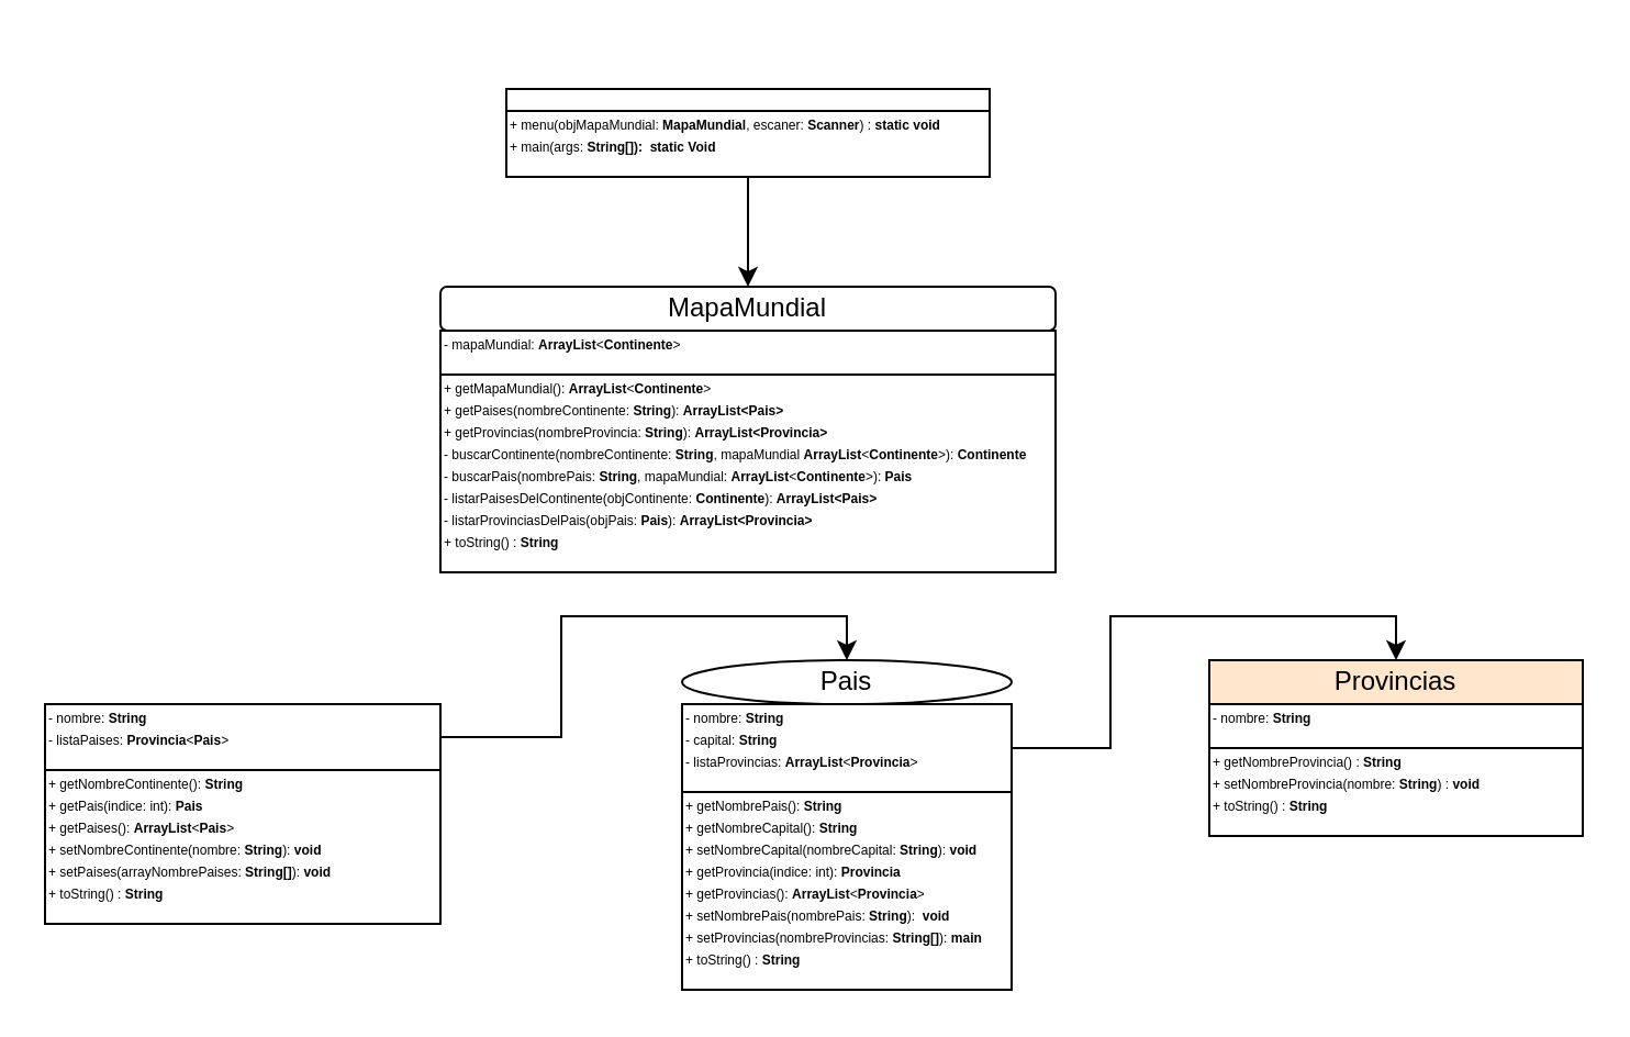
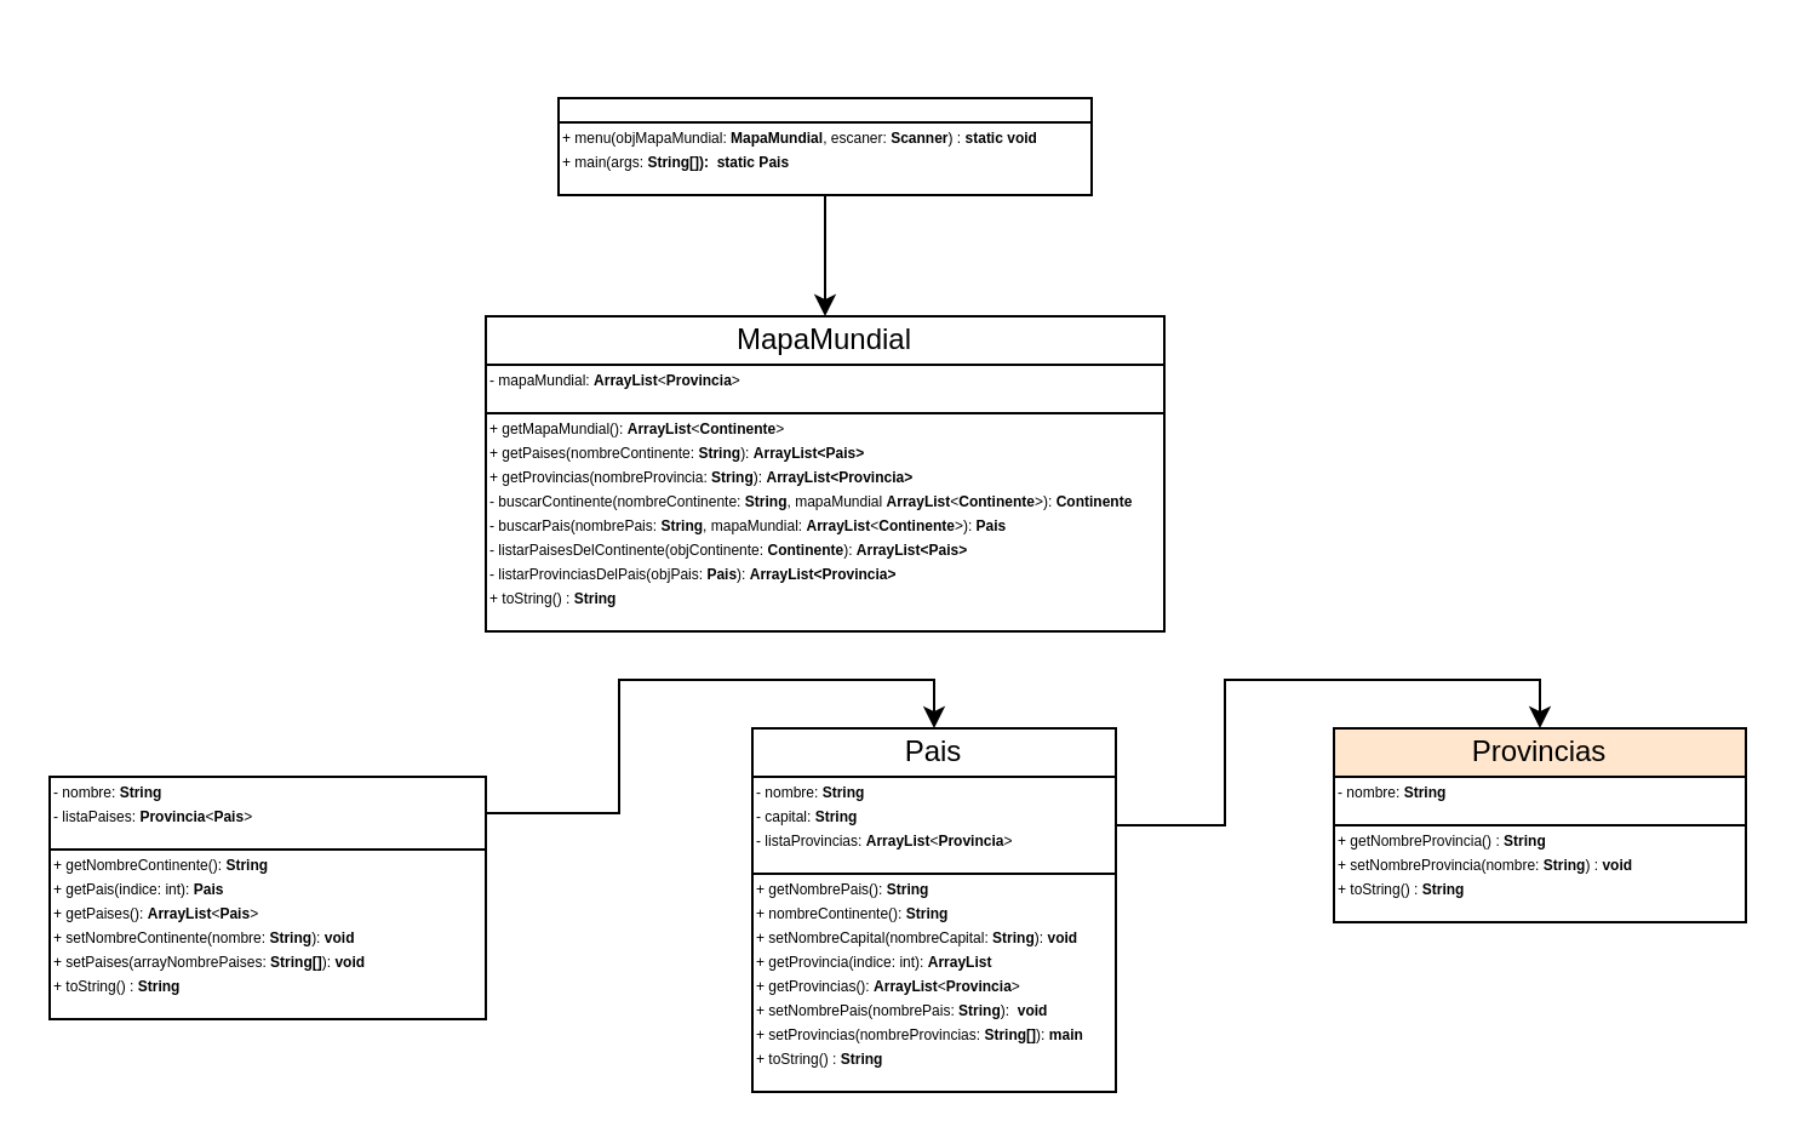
- <mxCell id="40" value="&lt;font style=&quot;font-size: 6px&quot;&gt;+ main(args:&amp;nbsp;&lt;b&gt;String[]):&amp;nbsp; static Void&lt;/b&gt;&lt;/font&gt;" style="text;html=1;strokeColor=none;fillColor=none;align=left;verticalAlign=middle;whiteSpace=wrap;rounded=0;" parent="36" vertex="1"><mxGeometry y="40" width="100" height="10" as="geometry" /></mxCell>
+ <mxCell id="40" value="&lt;font style=&quot;font-size: 6px&quot;&gt;+ main(args:&amp;nbsp;&lt;b&gt;String[]):&amp;nbsp; static Pais&lt;/b&gt;&lt;/font&gt;" style="text;html=1;strokeColor=none;fillColor=none;align=left;verticalAlign=middle;whiteSpace=wrap;rounded=0;" parent="36" vertex="1"><mxGeometry y="40" width="100" height="10" as="geometry" /></mxCell>
- <mxCell id="22" value="MapaMundial" style="whiteSpace=wrap;html=1;rounded=1;" parent="21" vertex="1"><mxGeometry width="280" height="20" as="geometry" /></mxCell>
+ <mxCell id="22" value="MapaMundial" style="whiteSpace=wrap;html=1;" parent="21" vertex="1"><mxGeometry width="280" height="20" as="geometry" /></mxCell>
- <mxCell id="25" value="&lt;font style=&quot;font-size: 6px&quot;&gt;- mapaMundial: &lt;b&gt;ArrayList&lt;/b&gt;&amp;lt;&lt;b&gt;Continente&lt;/b&gt;&amp;gt;&lt;/font&gt;" style="text;html=1;strokeColor=none;fillColor=none;align=left;verticalAlign=middle;whiteSpace=wrap;rounded=0;" parent="21" vertex="1"><mxGeometry y="20" width="120" height="10" as="geometry" /></mxCell>
+ <mxCell id="25" value="&lt;font style=&quot;font-size: 6px&quot;&gt;- mapaMundial: &lt;b&gt;ArrayList&lt;/b&gt;&amp;lt;&lt;b&gt;Provincia&lt;/b&gt;&amp;gt;&lt;/font&gt;" style="text;html=1;strokeColor=none;fillColor=none;align=left;verticalAlign=middle;whiteSpace=wrap;rounded=0;" parent="21" vertex="1"><mxGeometry y="20" width="120" height="10" as="geometry" /></mxCell>
- <mxCell id="42" value="Pais" style="ellipse;whiteSpace=wrap;html=1;" parent="1" vertex="1"><mxGeometry x="310" y="300" width="150" height="20" as="geometry" /></mxCell>
+ <mxCell id="42" value="Pais" style="whiteSpace=wrap;html=1;" parent="1" vertex="1"><mxGeometry x="310" y="300" width="150" height="20" as="geometry" /></mxCell>
- <mxCell id="54" value="&lt;font style=&quot;font-size: 6px&quot;&gt;+ getNombreCapital(): &lt;b&gt;String&lt;/b&gt;&lt;/font&gt;" style="text;html=1;strokeColor=none;fillColor=none;align=left;verticalAlign=middle;whiteSpace=wrap;rounded=0;" parent="1" vertex="1"><mxGeometry x="310" y="370" width="90" height="10" as="geometry" /></mxCell>
+ <mxCell id="54" value="&lt;font style=&quot;font-size: 6px&quot;&gt;+ nombreContinente(): &lt;b&gt;String&lt;/b&gt;&lt;/font&gt;" style="text;html=1;strokeColor=none;fillColor=none;align=left;verticalAlign=middle;whiteSpace=wrap;rounded=0;" parent="1" vertex="1"><mxGeometry x="310" y="370" width="90" height="10" as="geometry" /></mxCell>
- <mxCell id="48" value="&lt;font style=&quot;font-size: 6px&quot;&gt;+ getProvincia(indice: int): &lt;b&gt;Provincia&lt;/b&gt;&lt;/font&gt;" style="text;html=1;strokeColor=none;fillColor=none;align=left;verticalAlign=middle;whiteSpace=wrap;rounded=0;" parent="1" vertex="1"><mxGeometry x="310" y="390" width="110" height="10" as="geometry" /></mxCell>
+ <mxCell id="48" value="&lt;font style=&quot;font-size: 6px&quot;&gt;+ getProvincia(indice: int): &lt;b&gt;ArrayList&lt;/b&gt;&lt;/font&gt;" style="text;html=1;strokeColor=none;fillColor=none;align=left;verticalAlign=middle;whiteSpace=wrap;rounded=0;" parent="1" vertex="1"><mxGeometry x="310" y="390" width="110" height="10" as="geometry" /></mxCell>
